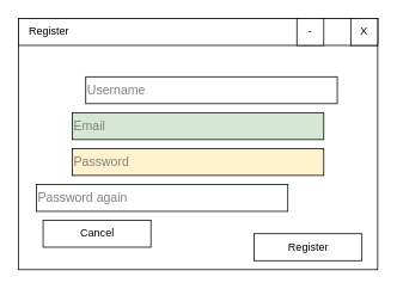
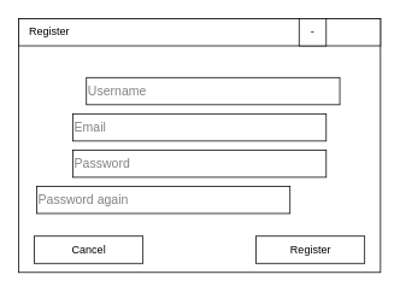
- <mxCell id="4" value="X" style="rounded=0;whiteSpace=wrap;html=1;" vertex="1" parent="1"><mxGeometry x="390" y="20" width="30" height="30" as="geometry" /></mxCell>
- <mxCell id="10" value="&lt;font style=&quot;font-size: 14px;&quot;&gt;Email&lt;/font&gt;" style="rounded=0;whiteSpace=wrap;html=1;fontColor=#808080;align=left;spacingLeft=0;fillColor=#d5e8d4;" vertex="1" parent="1"><mxGeometry x="80" y="125" width="280" height="30" as="geometry" /></mxCell>
+ <mxCell id="10" value="&lt;font style=&quot;font-size: 14px;&quot;&gt;Email&lt;/font&gt;" style="rounded=0;whiteSpace=wrap;html=1;fontColor=#808080;align=left;spacingLeft=0;" vertex="1" parent="1"><mxGeometry x="80" y="125" width="280" height="30" as="geometry" /></mxCell>
- <mxCell id="11" value="&lt;font style=&quot;font-size: 14px;&quot;&gt;Password&lt;/font&gt;" style="rounded=0;whiteSpace=wrap;html=1;fontColor=#808080;align=left;spacingLeft=0;fillColor=#fff2cc;" vertex="1" parent="1"><mxGeometry x="80" y="165" width="280" height="30" as="geometry" /></mxCell>
+ <mxCell id="11" value="&lt;font style=&quot;font-size: 14px;&quot;&gt;Password&lt;/font&gt;" style="rounded=0;whiteSpace=wrap;html=1;fontColor=#808080;align=left;spacingLeft=0;" vertex="1" parent="1"><mxGeometry x="80" y="165" width="280" height="30" as="geometry" /></mxCell>
- <mxCell id="8" value="Cancel" style="rounded=0;whiteSpace=wrap;html=1;" vertex="1" parent="1"><mxGeometry x="47.5" y="245" width="120" height="30" as="geometry" /></mxCell>
+ <mxCell id="8" value="Cancel" style="rounded=0;whiteSpace=wrap;html=1;" vertex="1" parent="1"><mxGeometry x="37.5" y="260" width="120" height="30" as="geometry" /></mxCell>
